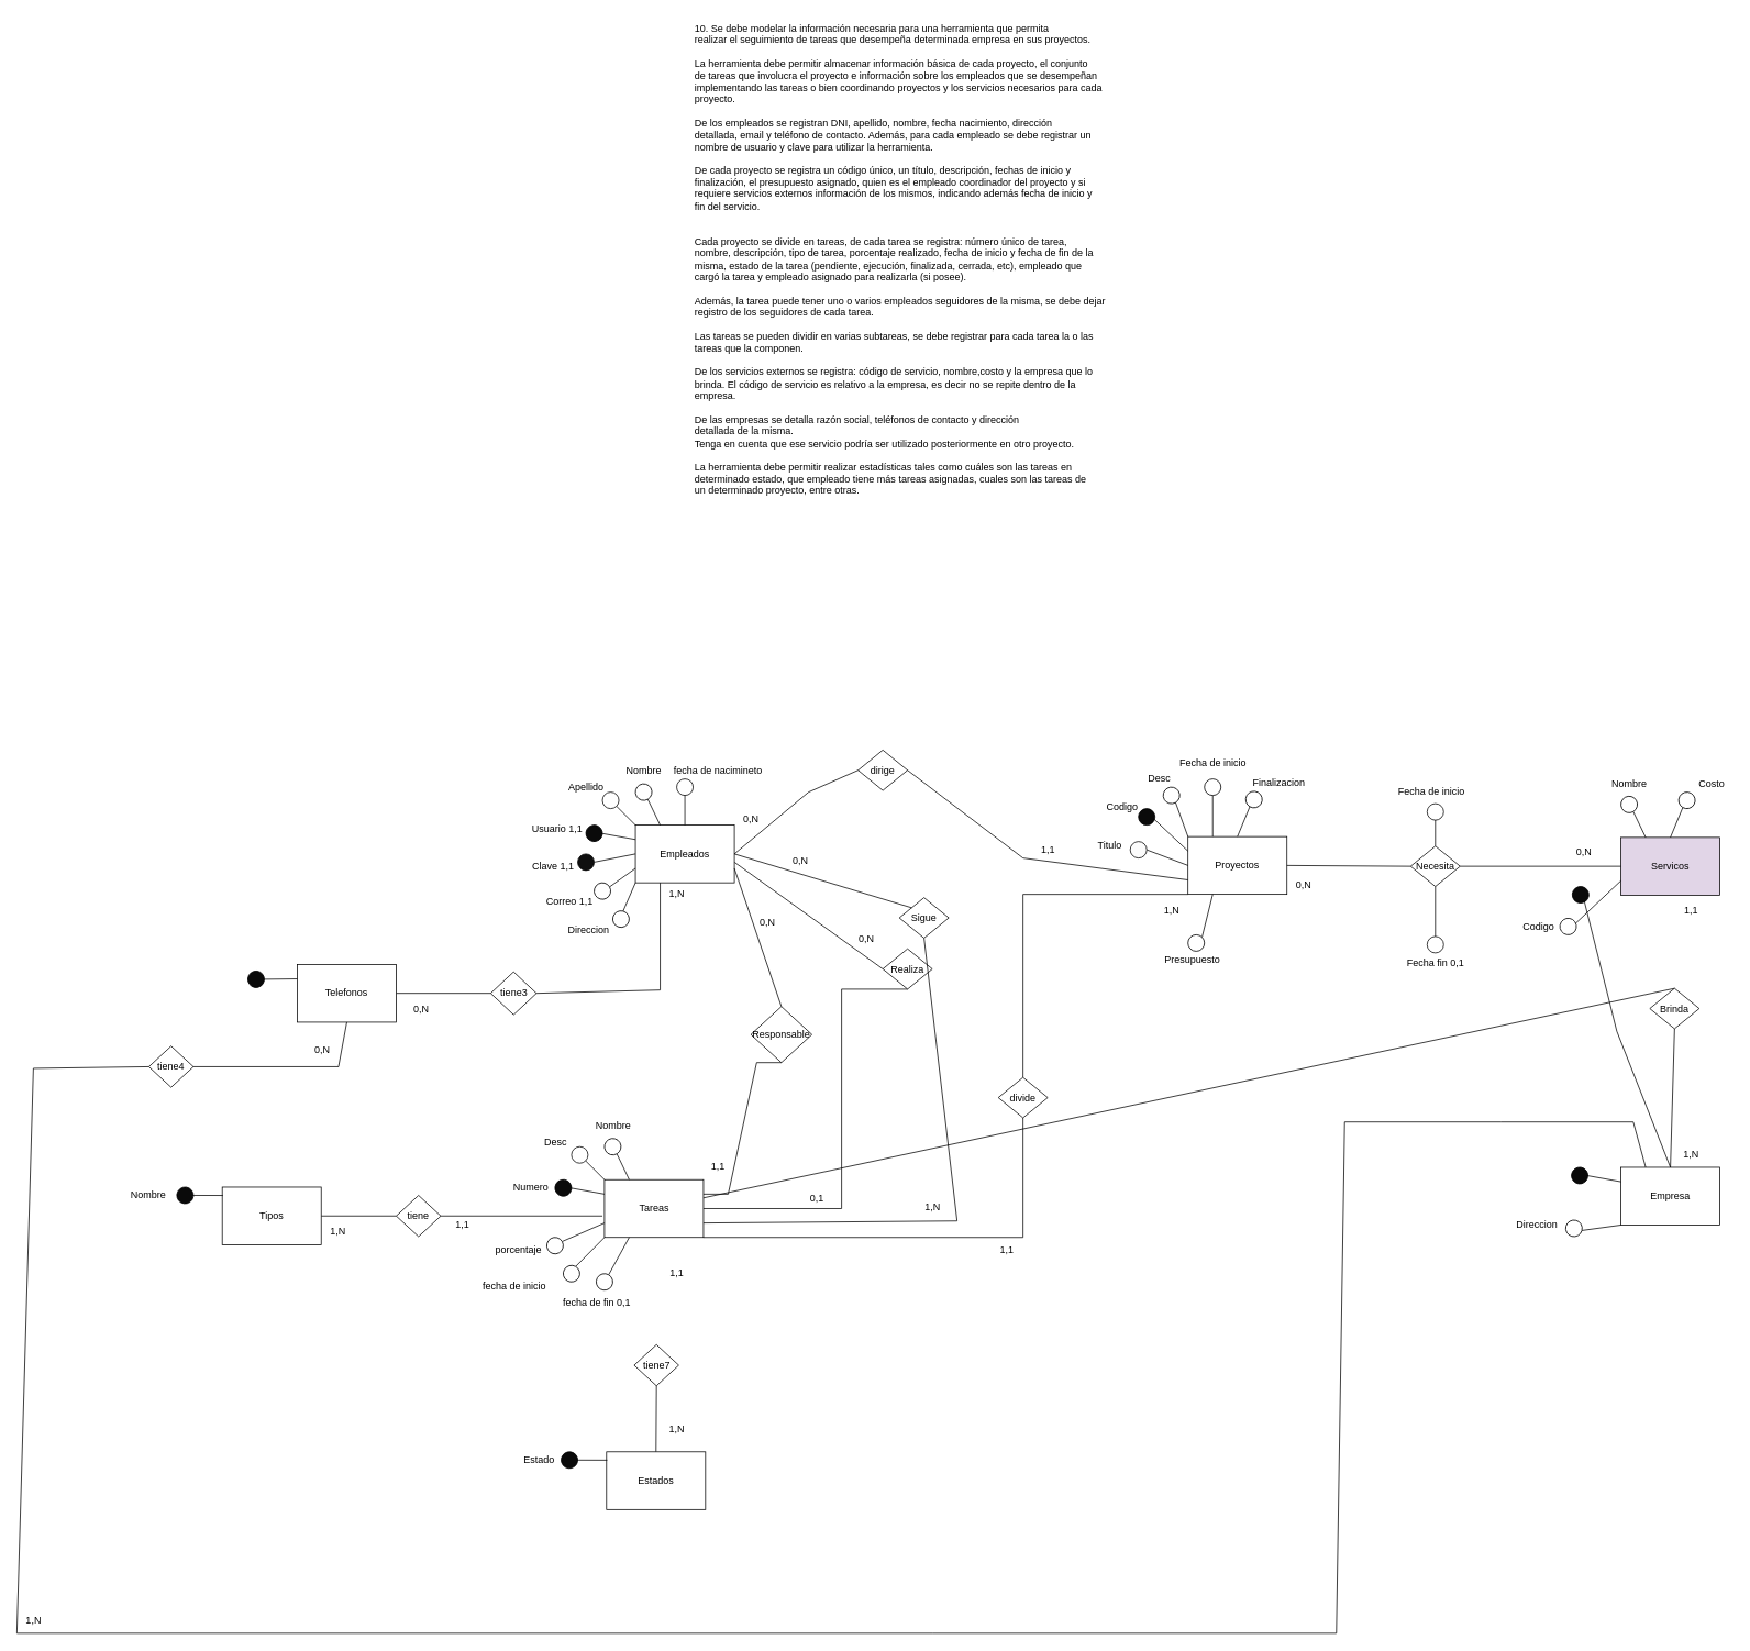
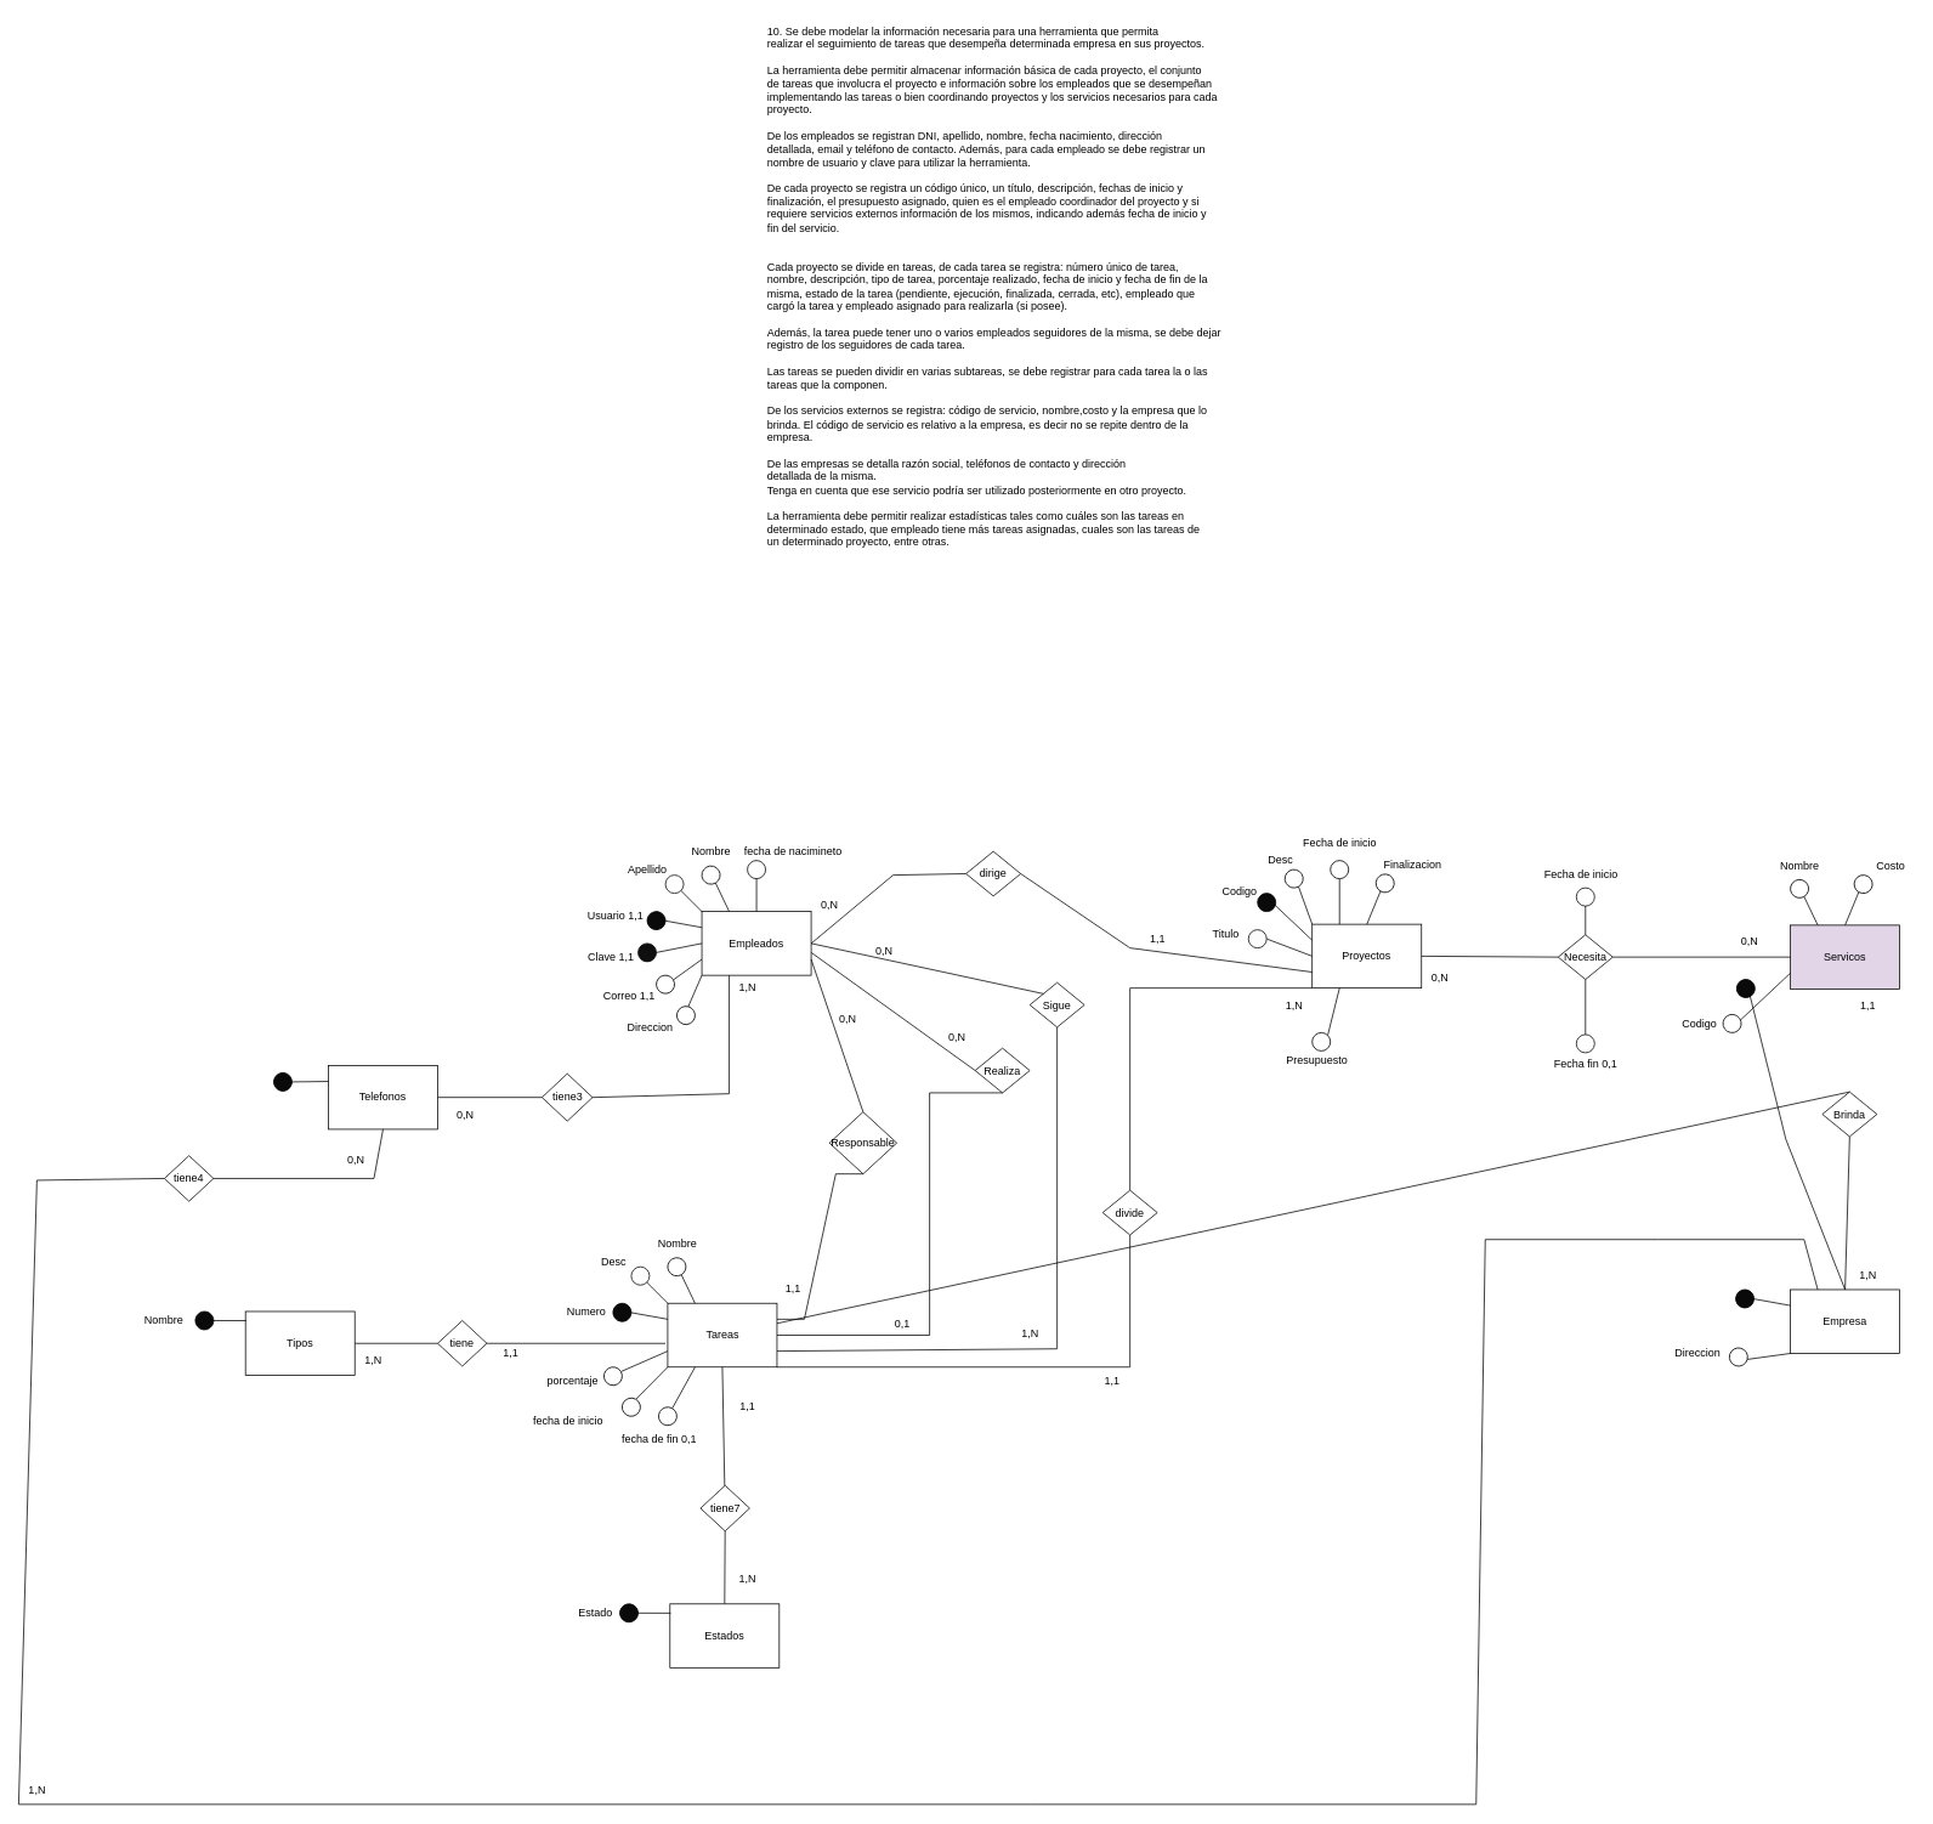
- <mxCell id="43" value="dirige" style="rhombus;whiteSpace=wrap;html=1;" vertex="1" parent="1"><mxGeometry x="1040" y="909" width="60" height="49" as="geometry" /></mxCell>
+ <mxCell id="43" value="dirige" style="rhombus;whiteSpace=wrap;html=1;" vertex="1" parent="1"><mxGeometry x="1060" y="934" width="60" height="49" as="geometry" /></mxCell>
- <mxCell id="78" value="Sigue" style="rhombus;whiteSpace=wrap;html=1;" vertex="1" parent="1"><mxGeometry x="1090" y="1088" width="60" height="49" as="geometry" /></mxCell>
+ <mxCell id="78" value="Sigue" style="rhombus;whiteSpace=wrap;html=1;" vertex="1" parent="1"><mxGeometry x="1130" y="1078" width="60" height="49" as="geometry" /></mxCell>
+ <mxCell id="65" value="" style="endArrow=none;html=1;rounded=0;entryX=0.5;entryY=1;entryDx=0;entryDy=0;" edge="1" source="66" target="46" parent="1"><mxGeometry width="50" height="50" relative="1" as="geometry"><mxPoint x="792.5" y="1554" as="sourcePoint" /><mxPoint x="847.5" y="1687" as="targetPoint" /></mxGeometry></mxCell>
